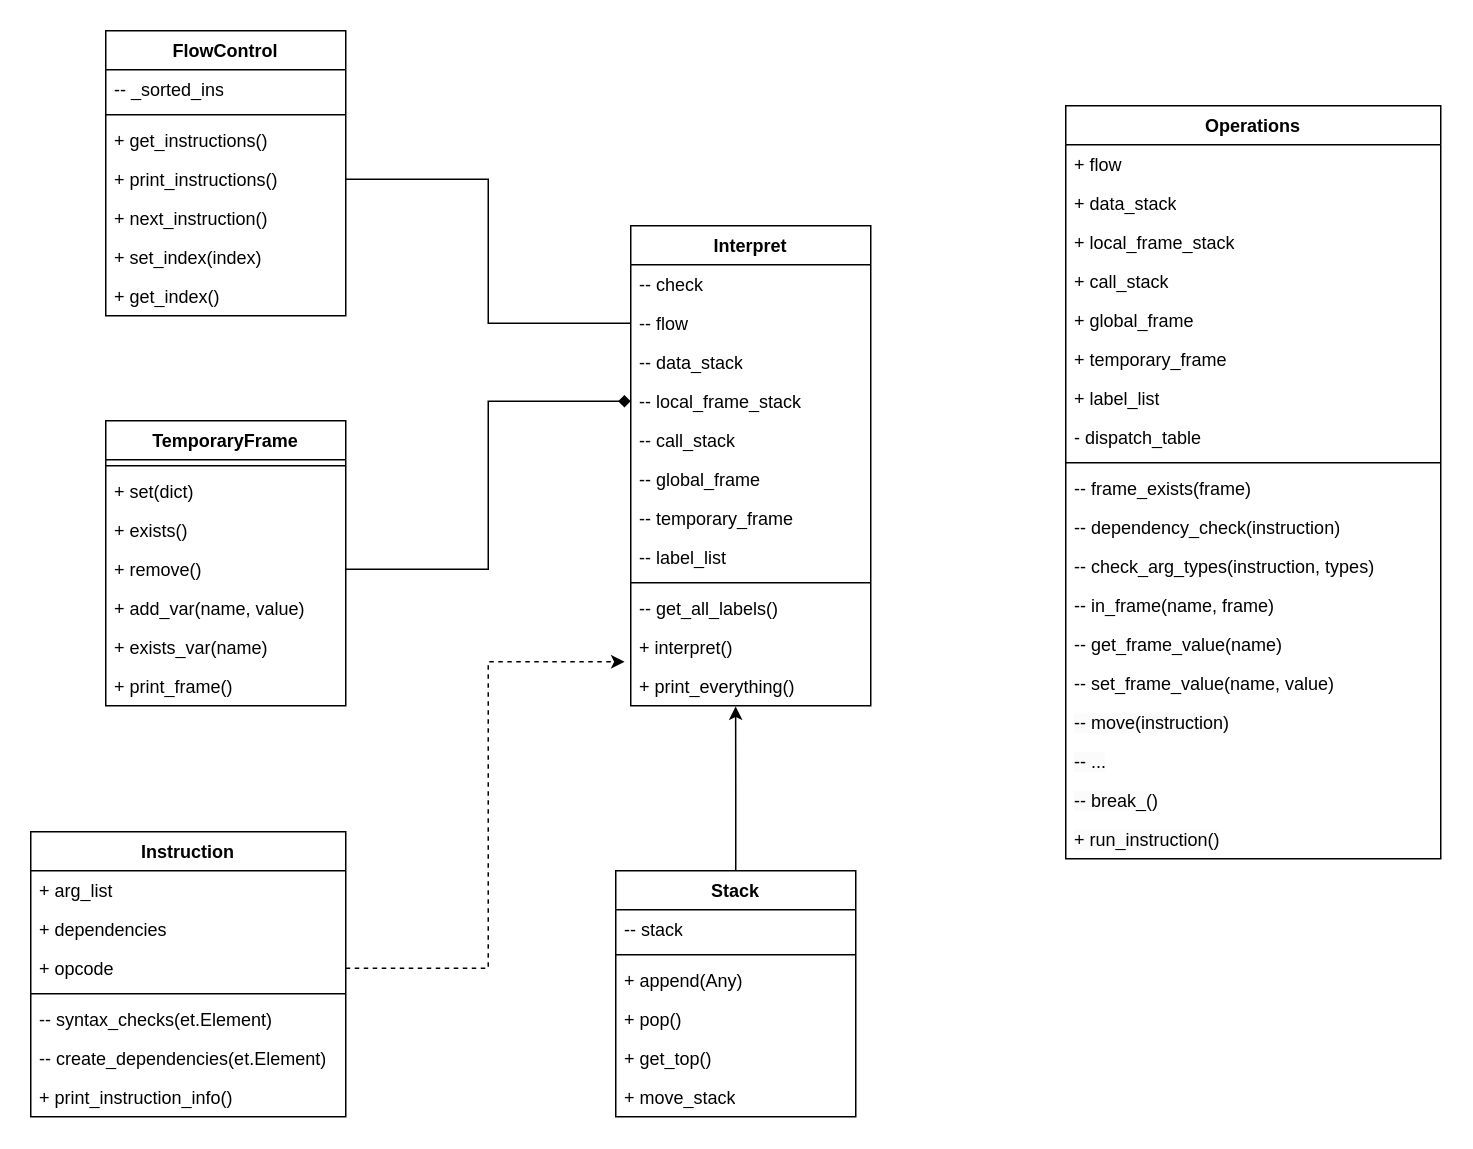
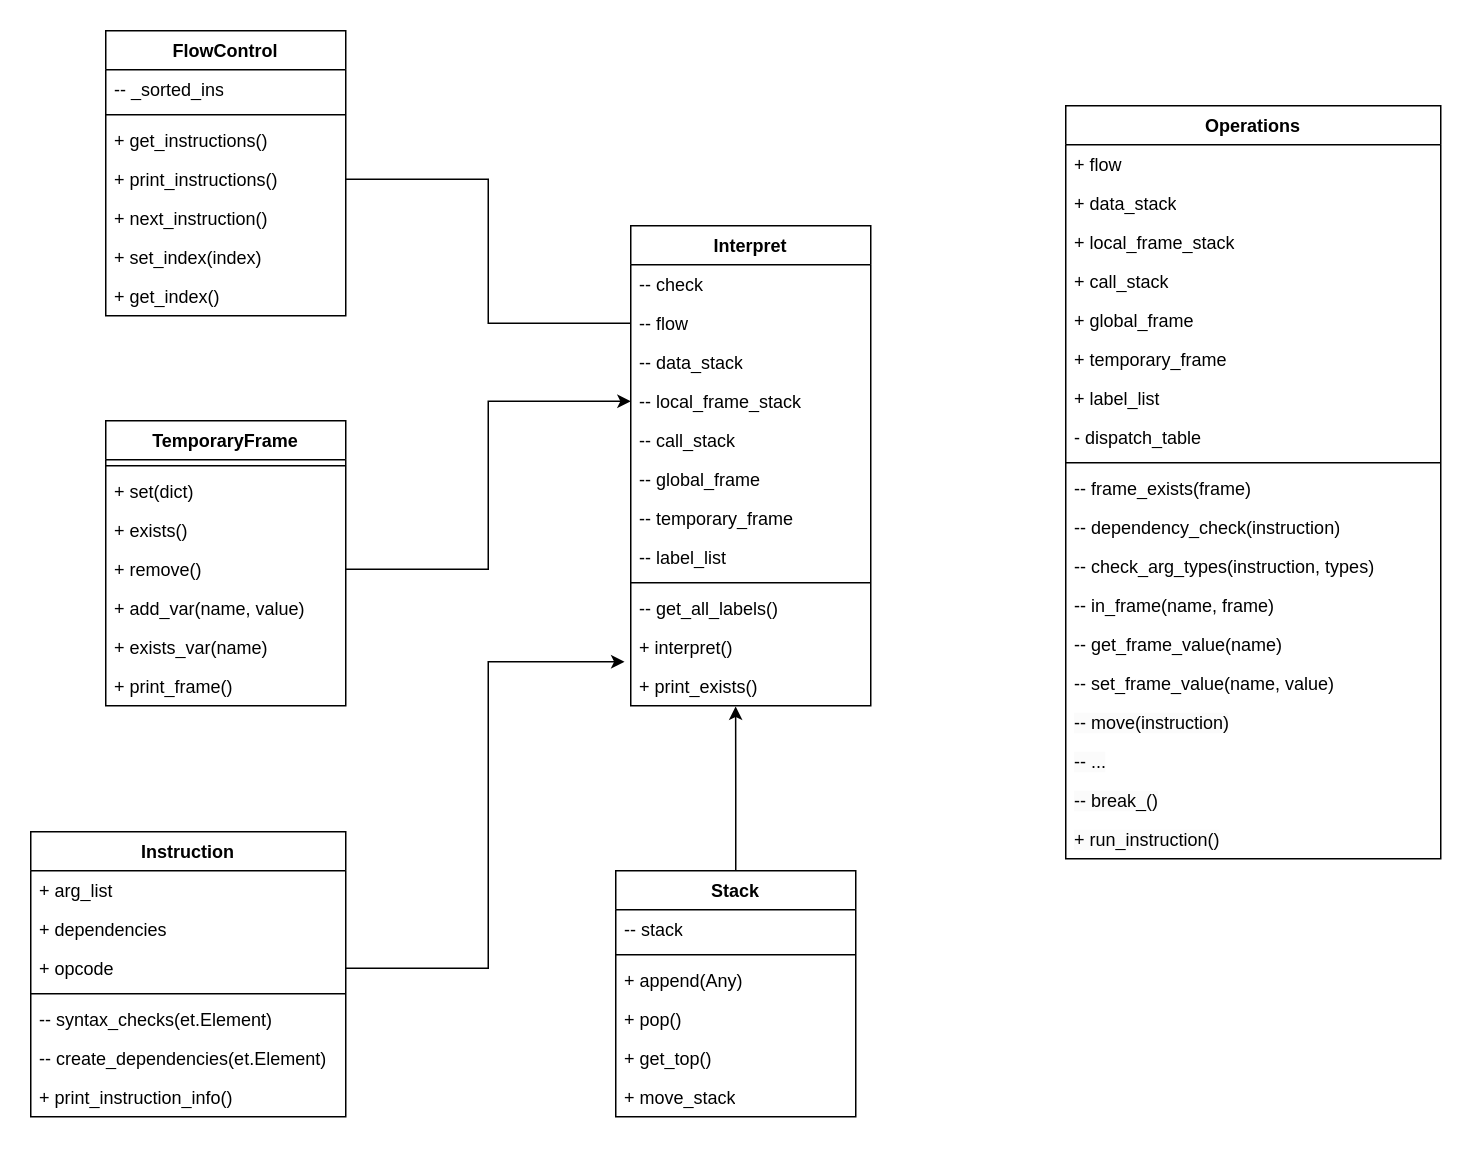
- <mxCell id="68" style="edgeStyle=orthogonalEdgeStyle;rounded=0;orthogonalLoop=1;jettySize=auto;html=1;entryX=0;entryY=0.5;entryDx=0;entryDy=0;endArrow=diamond;" edge="1" parent="1" source="6" target="38"><mxGeometry relative="1" as="geometry" /></mxCell>
+ <mxCell id="68" style="edgeStyle=orthogonalEdgeStyle;rounded=0;orthogonalLoop=1;jettySize=auto;html=1;entryX=0;entryY=0.5;entryDx=0;entryDy=0;" edge="1" parent="1" source="6" target="38"><mxGeometry relative="1" as="geometry" /></mxCell>
- <mxCell id="46" value="+ print_everything()" style="text;strokeColor=none;fillColor=none;align=left;verticalAlign=top;spacingLeft=4;spacingRight=4;overflow=hidden;rotatable=0;points=[[0,0.5],[1,0.5]];portConstraint=eastwest;whiteSpace=wrap;html=1;" vertex="1" parent="34"><mxGeometry y="294" width="160" height="26" as="geometry" /></mxCell>
+ <mxCell id="46" value="+ print_exists()" style="text;strokeColor=none;fillColor=none;align=left;verticalAlign=top;spacingLeft=4;spacingRight=4;overflow=hidden;rotatable=0;points=[[0,0.5],[1,0.5]];portConstraint=eastwest;whiteSpace=wrap;html=1;" vertex="1" parent="34"><mxGeometry y="294" width="160" height="26" as="geometry" /></mxCell>
- <mxCell id="69" style="edgeStyle=orthogonalEdgeStyle;rounded=0;orthogonalLoop=1;jettySize=auto;html=1;entryX=-0.026;entryY=0.872;entryDx=0;entryDy=0;entryPerimeter=0;dashed=1;" edge="1" parent="1" source="21" target="45"><mxGeometry relative="1" as="geometry" /></mxCell>
+ <mxCell id="69" style="edgeStyle=orthogonalEdgeStyle;rounded=0;orthogonalLoop=1;jettySize=auto;html=1;entryX=-0.026;entryY=0.872;entryDx=0;entryDy=0;entryPerimeter=0;" edge="1" parent="1" source="21" target="45"><mxGeometry relative="1" as="geometry" /></mxCell>
